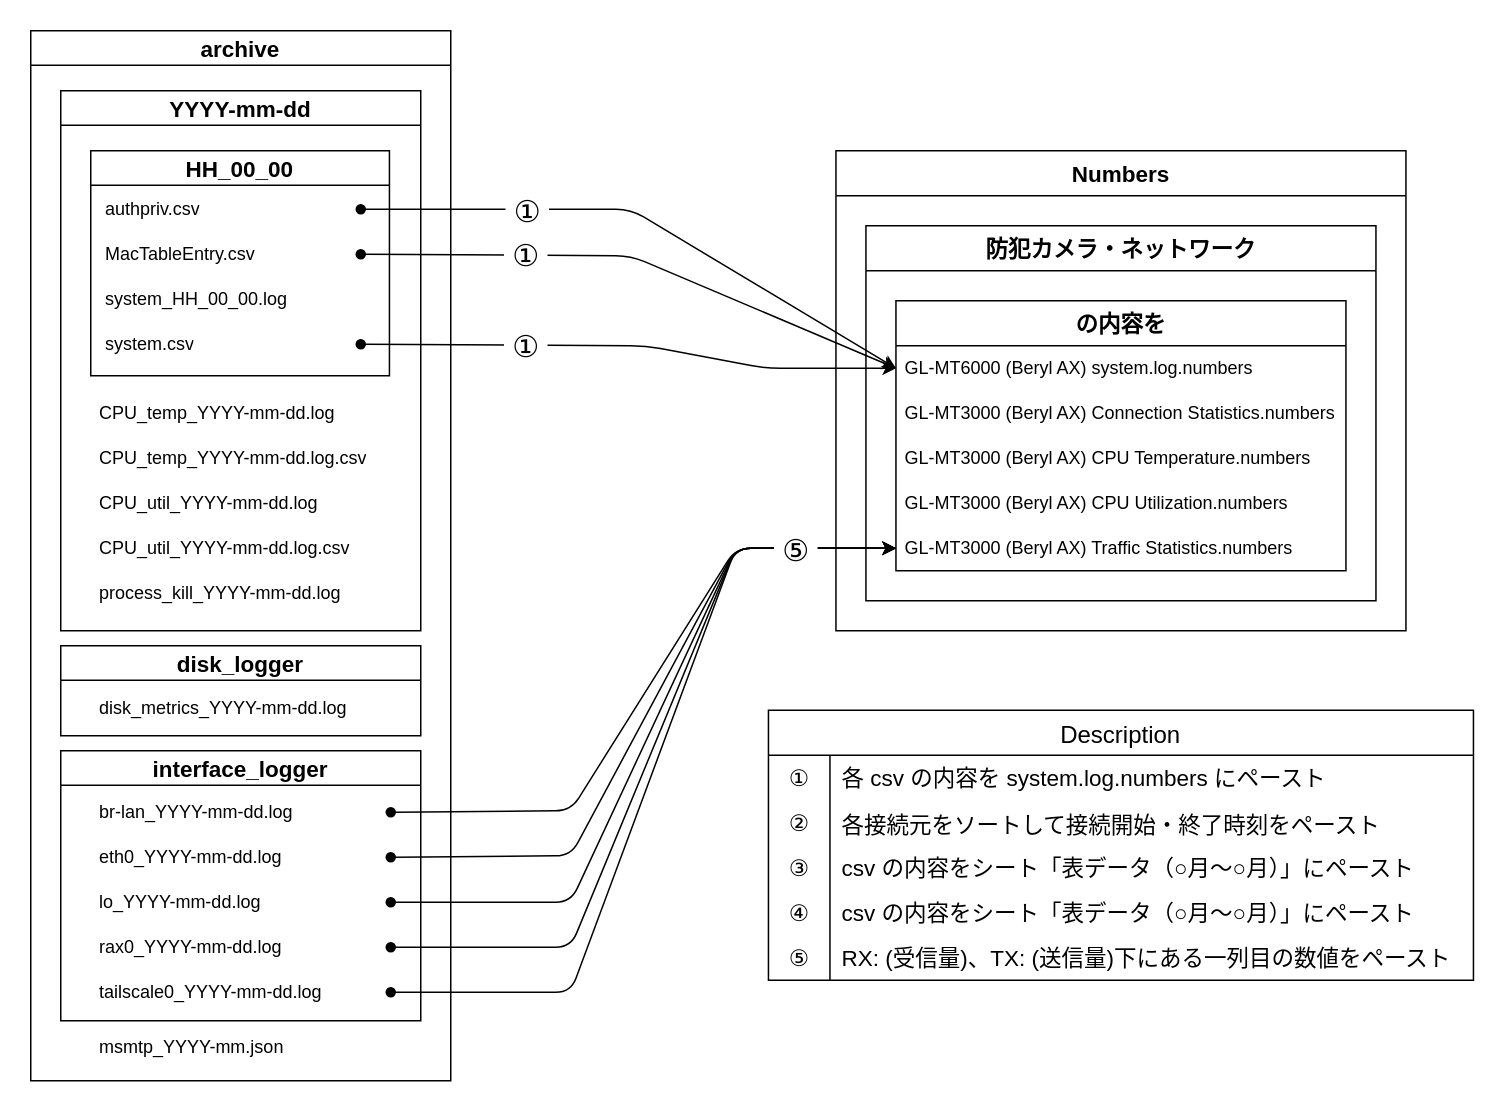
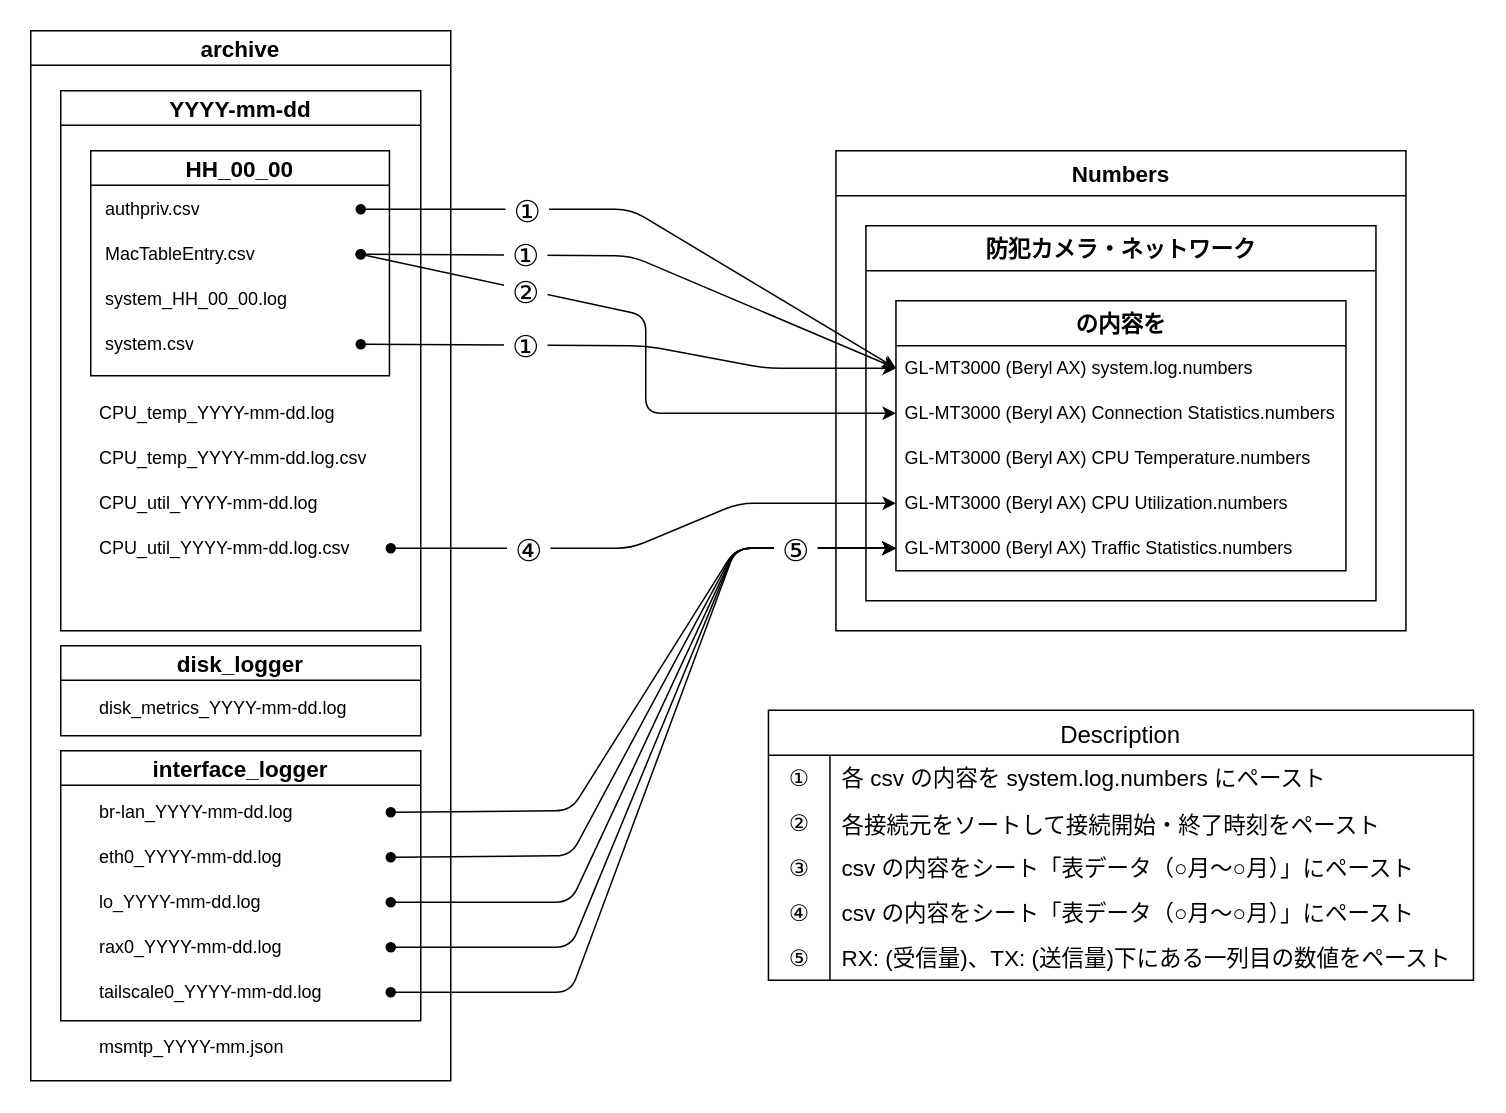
- <mxCell id="30" value="GL-MT6000 (Beryl AX) system.log.numbers" style="text;strokeColor=none;fillColor=none;align=left;verticalAlign=middle;spacingLeft=4;spacingRight=4;overflow=hidden;points=[[0,0.5],[1,0.5]];portConstraint=eastwest;rotatable=0;whiteSpace=wrap;html=1;" parent="26" vertex="1"><mxGeometry x="20" y="80" width="300" height="30" as="geometry" /></mxCell>
+ <mxCell id="30" value="GL-MT3000 (Beryl AX) system.log.numbers" style="text;strokeColor=none;fillColor=none;align=left;verticalAlign=middle;spacingLeft=4;spacingRight=4;overflow=hidden;points=[[0,0.5],[1,0.5]];portConstraint=eastwest;rotatable=0;whiteSpace=wrap;html=1;" parent="26" vertex="1"><mxGeometry x="20" y="80" width="300" height="30" as="geometry" /></mxCell>
+ <mxCell id="47" value="" style="endArrow=classic;html=1;rounded=1;curved=0;startArrow=oval;startFill=1;exitX=1;exitY=0.5;exitDx=0;exitDy=0;entryX=0;entryY=0.5;entryDx=0;entryDy=0;" parent="1" source="5" target="34" edge="1"><mxGeometry width="50" height="50" relative="1" as="geometry"><mxPoint x="250" y="179" as="sourcePoint" /><mxPoint x="480" y="440" as="targetPoint" /><Array as="points"><mxPoint x="430" y="210" /><mxPoint x="430" y="275" /></Array></mxGeometry></mxCell>
+ <mxCell id="48" value="&lt;span style=&quot;font-size: 20px;&quot;&gt;&amp;nbsp;②&amp;nbsp;&lt;/span&gt;" style="edgeLabel;html=1;align=center;verticalAlign=middle;resizable=0;points=[];" parent="47" vertex="1" connectable="0"><mxGeometry x="-0.519" y="3" relative="1" as="geometry"><mxPoint x="9" y="6" as="offset" /></mxGeometry></mxCell>
+ <mxCell id="45" value="" style="endArrow=classic;html=1;rounded=1;curved=0;entryX=0;entryY=0.5;entryDx=0;entryDy=0;startArrow=oval;startFill=1;exitX=1;exitY=0.5;exitDx=0;exitDy=0;" parent="1" source="10" target="32" edge="1"><mxGeometry width="50" height="50" relative="1" as="geometry"><mxPoint x="280" y="179" as="sourcePoint" /><mxPoint x="600" y="425" as="targetPoint" /><Array as="points"><mxPoint x="420" y="365" /><mxPoint x="492" y="335" /></Array></mxGeometry></mxCell>
+ <mxCell id="46" value="&lt;span style=&quot;font-size: 20px;&quot;&gt;&amp;nbsp;④&amp;nbsp;&lt;/span&gt;" style="edgeLabel;html=1;align=center;verticalAlign=middle;resizable=0;points=[];" parent="45" vertex="1" connectable="0"><mxGeometry x="-0.473" y="1" relative="1" as="geometry"><mxPoint x="1" y="1" as="offset" /></mxGeometry></mxCell>
- <mxCell id="9" value="process_kill_YYYY-mm-dd.log" style="text;strokeColor=none;fillColor=none;align=left;verticalAlign=middle;spacingLeft=4;spacingRight=4;overflow=hidden;points=[[0,0.5],[1,0.5]];portConstraint=eastwest;rotatable=1;whiteSpace=wrap;html=1;movable=1;resizable=1;deletable=1;editable=1;locked=0;connectable=1;" parent="1" vertex="1"><mxGeometry x="60" y="380" width="200" height="30" as="geometry" /></mxCell>
